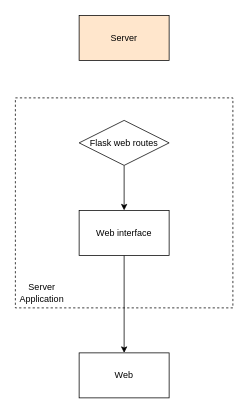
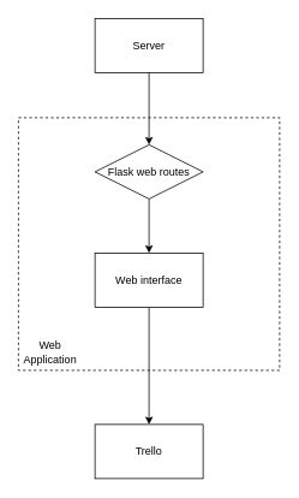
- <mxCell id="4" value="Server" style="rounded=0;whiteSpace=wrap;html=1;fillColor=#ffe6cc;" vertex="1" parent="1"><mxGeometry x="105" y="20" width="120" height="60" as="geometry" /></mxCell>
+ <mxCell id="4" value="Server" style="rounded=0;whiteSpace=wrap;html=1;" vertex="1" parent="1"><mxGeometry x="105" y="20" width="120" height="60" as="geometry" /></mxCell>
+ <mxCell id="3" style="edgeStyle=orthogonalEdgeStyle;rounded=0;orthogonalLoop=1;jettySize=auto;html=1;entryX=0.5;entryY=0;entryDx=0;entryDy=0;" edge="1" parent="1" source="4" target="6"><mxGeometry relative="1" as="geometry" /></mxCell>
- <mxCell id="10" value="Server Application" style="text;html=1;align=center;verticalAlign=middle;whiteSpace=wrap;rounded=0;" vertex="1" parent="1"><mxGeometry x="20" y="370" width="71" height="40" as="geometry" /></mxCell>
+ <mxCell id="10" value="Web Application" style="text;html=1;align=center;verticalAlign=middle;whiteSpace=wrap;rounded=0;" vertex="1" parent="1"><mxGeometry x="20" y="370" width="71" height="40" as="geometry" /></mxCell>
- <mxCell id="9" value="Web" style="rounded=0;whiteSpace=wrap;html=1;" vertex="1" parent="1"><mxGeometry x="105" y="470" width="120" height="60" as="geometry" /></mxCell>
+ <mxCell id="9" value="Trello" style="rounded=0;whiteSpace=wrap;html=1;" vertex="1" parent="1"><mxGeometry x="105" y="470" width="120" height="60" as="geometry" /></mxCell>
